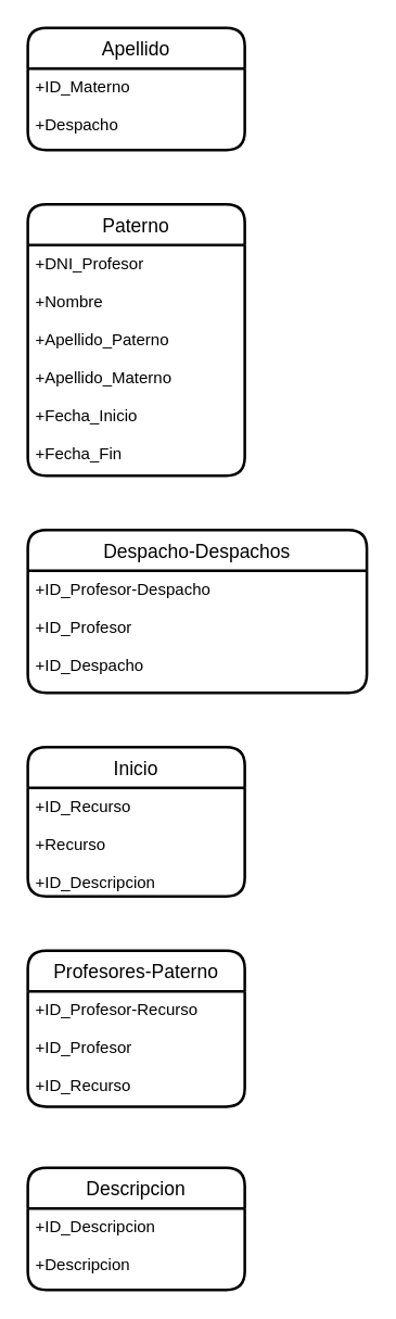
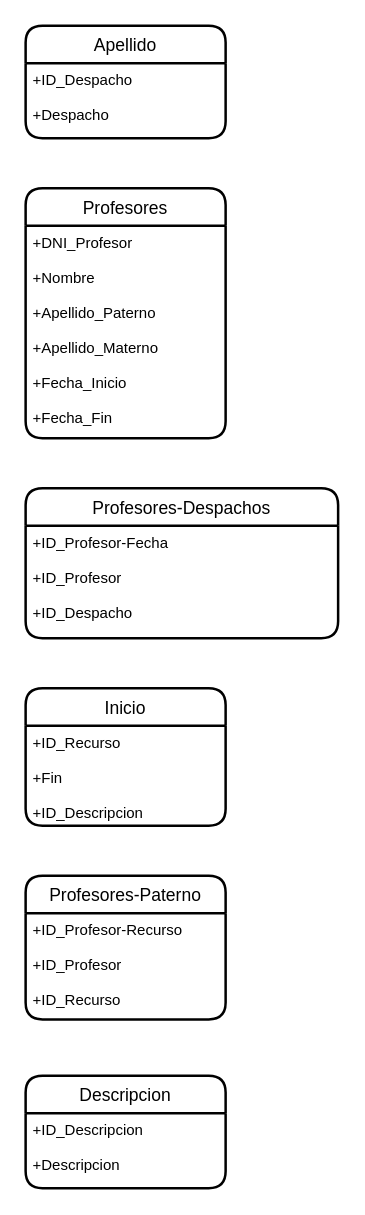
- <mxCell id="3" value="+ID_Materno&#10;&#10;+Despacho&#10;&#10;&#10;&#10;&#10;" style="align=left;strokeColor=none;fillColor=none;spacingLeft=4;fontSize=12;verticalAlign=top;resizable=0;rotatable=0;part=1;" parent="2" vertex="1"><mxGeometry y="30" width="160" height="60" as="geometry" /></mxCell>
+ <mxCell id="3" value="+ID_Despacho&#10;&#10;+Despacho&#10;&#10;&#10;&#10;&#10;" style="align=left;strokeColor=none;fillColor=none;spacingLeft=4;fontSize=12;verticalAlign=top;resizable=0;rotatable=0;part=1;" parent="2" vertex="1"><mxGeometry y="30" width="160" height="60" as="geometry" /></mxCell>
- <mxCell id="4" value="Paterno" style="swimlane;childLayout=stackLayout;horizontal=1;startSize=30;horizontalStack=0;rounded=1;fontSize=14;fontStyle=0;strokeWidth=2;resizeParent=0;resizeLast=1;shadow=0;dashed=0;align=center;" parent="1" vertex="1"><mxGeometry x="20" y="150" width="160" height="200" as="geometry" /></mxCell>
+ <mxCell id="4" value="Profesores" style="swimlane;childLayout=stackLayout;horizontal=1;startSize=30;horizontalStack=0;rounded=1;fontSize=14;fontStyle=0;strokeWidth=2;resizeParent=0;resizeLast=1;shadow=0;dashed=0;align=center;" parent="1" vertex="1"><mxGeometry x="20" y="150" width="160" height="200" as="geometry" /></mxCell>
- <mxCell id="8" value="Despacho-Despachos" style="swimlane;childLayout=stackLayout;horizontal=1;startSize=30;horizontalStack=0;rounded=1;fontSize=14;fontStyle=0;strokeWidth=2;resizeParent=0;resizeLast=1;shadow=0;dashed=0;align=center;" parent="1" vertex="1"><mxGeometry x="20" y="390" width="250" height="120" as="geometry" /></mxCell>
+ <mxCell id="8" value="Profesores-Despachos" style="swimlane;childLayout=stackLayout;horizontal=1;startSize=30;horizontalStack=0;rounded=1;fontSize=14;fontStyle=0;strokeWidth=2;resizeParent=0;resizeLast=1;shadow=0;dashed=0;align=center;" parent="1" vertex="1"><mxGeometry x="20" y="390" width="250" height="120" as="geometry" /></mxCell>
- <mxCell id="9" value="+ID_Profesor-Despacho&#10;&#10;+ID_Profesor&#10;&#10;+ID_Despacho&#10;&#10;" style="align=left;strokeColor=none;fillColor=none;spacingLeft=4;fontSize=12;verticalAlign=top;resizable=0;rotatable=0;part=1;" parent="8" vertex="1"><mxGeometry y="30" width="250" height="90" as="geometry" /></mxCell>
+ <mxCell id="9" value="+ID_Profesor-Fecha&#10;&#10;+ID_Profesor&#10;&#10;+ID_Despacho&#10;&#10;" style="align=left;strokeColor=none;fillColor=none;spacingLeft=4;fontSize=12;verticalAlign=top;resizable=0;rotatable=0;part=1;" parent="8" vertex="1"><mxGeometry y="30" width="250" height="90" as="geometry" /></mxCell>
- <mxCell id="7" value="+ID_Recurso&#10;&#10;+Recurso&#10;&#10;+ID_Descripcion&#10;&#10;&#10;&#10;" style="align=left;strokeColor=none;fillColor=none;spacingLeft=4;fontSize=12;verticalAlign=top;resizable=0;rotatable=0;part=1;" parent="6" vertex="1"><mxGeometry y="30" width="160" height="80" as="geometry" /></mxCell>
+ <mxCell id="7" value="+ID_Recurso&#10;&#10;+Fin&#10;&#10;+ID_Descripcion&#10;&#10;&#10;&#10;" style="align=left;strokeColor=none;fillColor=none;spacingLeft=4;fontSize=12;verticalAlign=top;resizable=0;rotatable=0;part=1;" parent="6" vertex="1"><mxGeometry y="30" width="160" height="80" as="geometry" /></mxCell>
